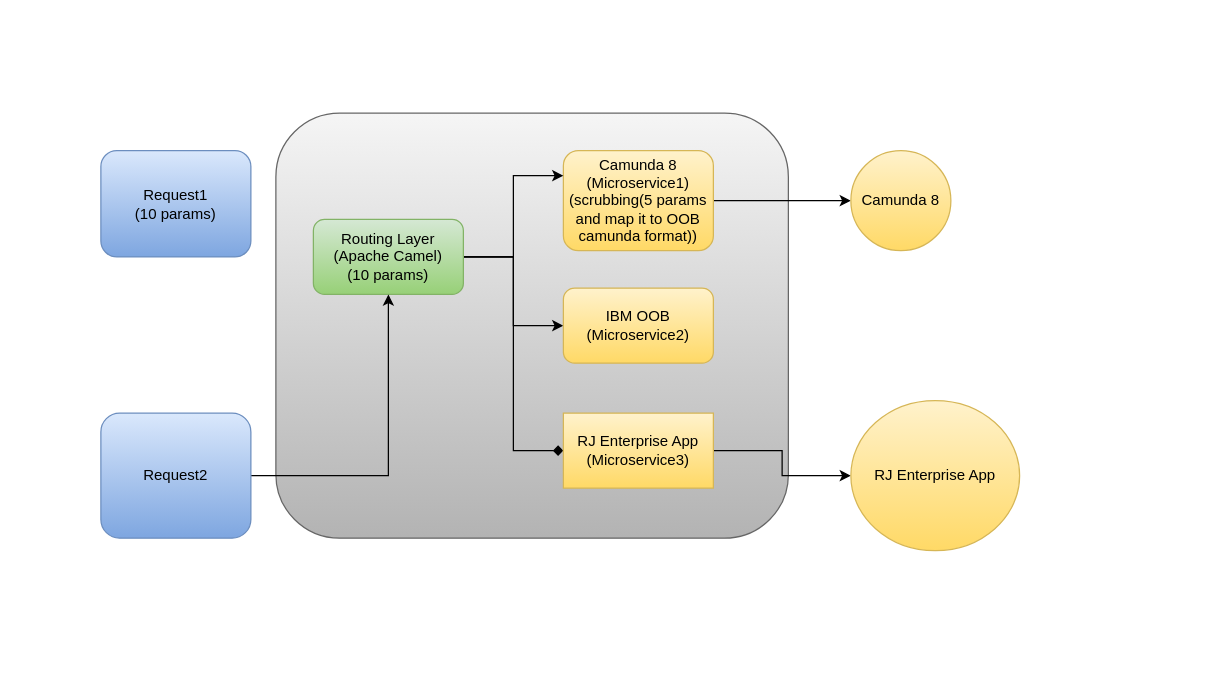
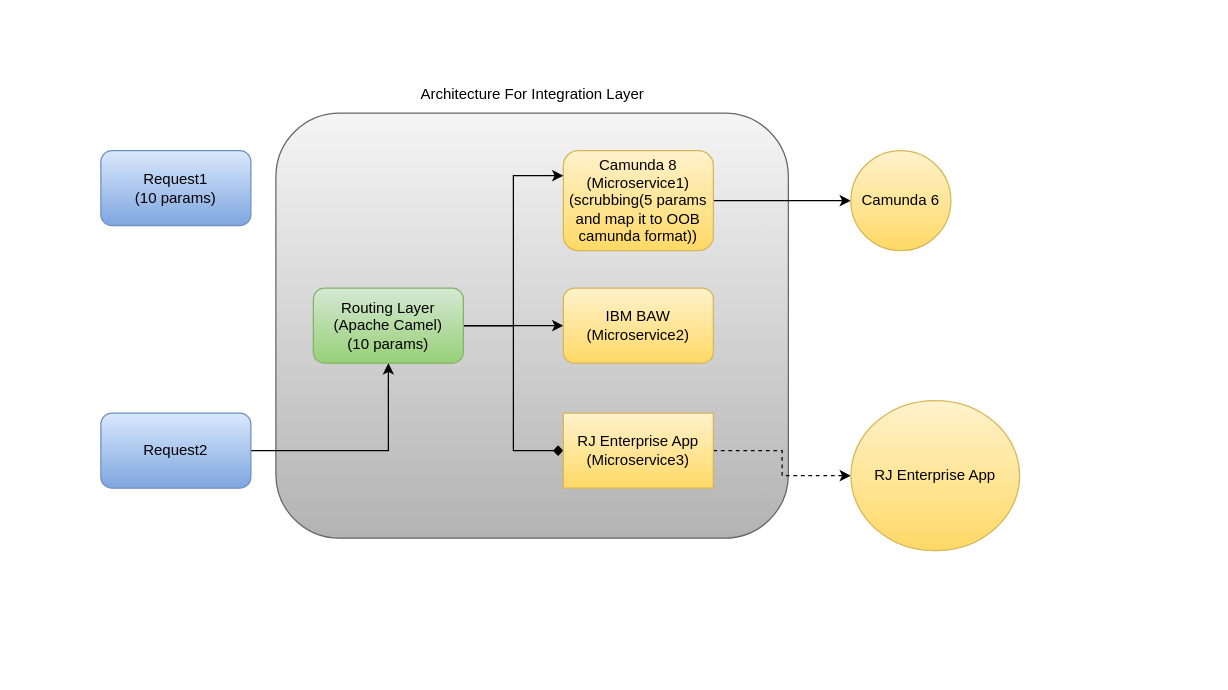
+ <mxCell id="15" value="Architecture For Integration Layer" style="text;html=1;align=center;verticalAlign=middle;resizable=0;points=[];autosize=1;strokeColor=none;fillColor=none;" parent="1" vertex="1"><mxGeometry x="325" y="60" width="200" height="30" as="geometry" /></mxCell>
- <mxCell id="20" value="Camunda 8" style="ellipse;whiteSpace=wrap;html=1;fillColor=#fff2cc;strokeColor=#d6b656;rounded=1;gradientColor=#ffd966;" parent="1" vertex="1"><mxGeometry x="680" y="120" width="80" height="80" as="geometry" /></mxCell>
+ <mxCell id="20" value="Camunda 6" style="ellipse;whiteSpace=wrap;html=1;fillColor=#fff2cc;strokeColor=#d6b656;rounded=1;gradientColor=#ffd966;" parent="1" vertex="1"><mxGeometry x="680" y="120" width="80" height="80" as="geometry" /></mxCell>
- <mxCell id="12" value="Request1&lt;div&gt;(10 params)&lt;/div&gt;" style="rounded=1;whiteSpace=wrap;html=1;fillColor=#dae8fc;gradientColor=#7ea6e0;strokeColor=#6c8ebf;" parent="1" vertex="1"><mxGeometry x="80" y="120" width="120" height="85" as="geometry" /></mxCell>
+ <mxCell id="12" value="Request1&lt;div&gt;(10 params)&lt;/div&gt;" style="rounded=1;whiteSpace=wrap;html=1;fillColor=#dae8fc;gradientColor=#7ea6e0;strokeColor=#6c8ebf;" parent="1" vertex="1"><mxGeometry x="80" y="120" width="120" height="60" as="geometry" /></mxCell>
- <mxCell id="8" value="Routing Layer&lt;br&gt;(Apache Camel)&lt;div&gt;(10 params)&lt;/div&gt;" style="rounded=1;whiteSpace=wrap;html=1;fillColor=#d5e8d4;gradientColor=#97d077;strokeColor=#82b366;" parent="1" vertex="1"><mxGeometry x="250" y="175" width="120" height="60" as="geometry" /></mxCell>
+ <mxCell id="8" value="Routing Layer&lt;br&gt;(Apache Camel)&lt;div&gt;(10 params)&lt;/div&gt;" style="rounded=1;whiteSpace=wrap;html=1;fillColor=#d5e8d4;gradientColor=#97d077;strokeColor=#82b366;" parent="1" vertex="1"><mxGeometry x="250" y="230" width="120" height="60" as="geometry" /></mxCell>
- <mxCell id="9" value="IBM OOB&lt;br&gt;(Microservice2)" style="rounded=1;whiteSpace=wrap;html=1;fillColor=#fff2cc;gradientColor=#ffd966;strokeColor=#d6b656;" parent="1" vertex="1"><mxGeometry x="450" y="230" width="120" height="60" as="geometry" /></mxCell>
+ <mxCell id="9" value="IBM BAW&lt;br&gt;(Microservice2)" style="rounded=1;whiteSpace=wrap;html=1;fillColor=#fff2cc;gradientColor=#ffd966;strokeColor=#d6b656;" parent="1" vertex="1"><mxGeometry x="450" y="230" width="120" height="60" as="geometry" /></mxCell>
- <mxCell id="10" value="" style="edgeStyle=orthogonalEdgeStyle;rounded=0;orthogonalLoop=1;jettySize=auto;html=1;" edge="1" parent="1" source="11" target="22"><mxGeometry relative="1" as="geometry" /></mxCell>
+ <mxCell id="10" value="" style="edgeStyle=orthogonalEdgeStyle;rounded=0;orthogonalLoop=1;jettySize=auto;html=1;dashed=1;" edge="1" parent="1" source="11" target="22"><mxGeometry relative="1" as="geometry" /></mxCell>
- <mxCell id="14" value="Request2" style="rounded=1;whiteSpace=wrap;html=1;fillColor=#dae8fc;gradientColor=#7ea6e0;strokeColor=#6c8ebf;" parent="1" vertex="1"><mxGeometry x="80" y="330" width="120" height="100" as="geometry" /></mxCell>
+ <mxCell id="14" value="Request2" style="rounded=1;whiteSpace=wrap;html=1;fillColor=#dae8fc;gradientColor=#7ea6e0;strokeColor=#6c8ebf;" parent="1" vertex="1"><mxGeometry x="80" y="330" width="120" height="60" as="geometry" /></mxCell>
